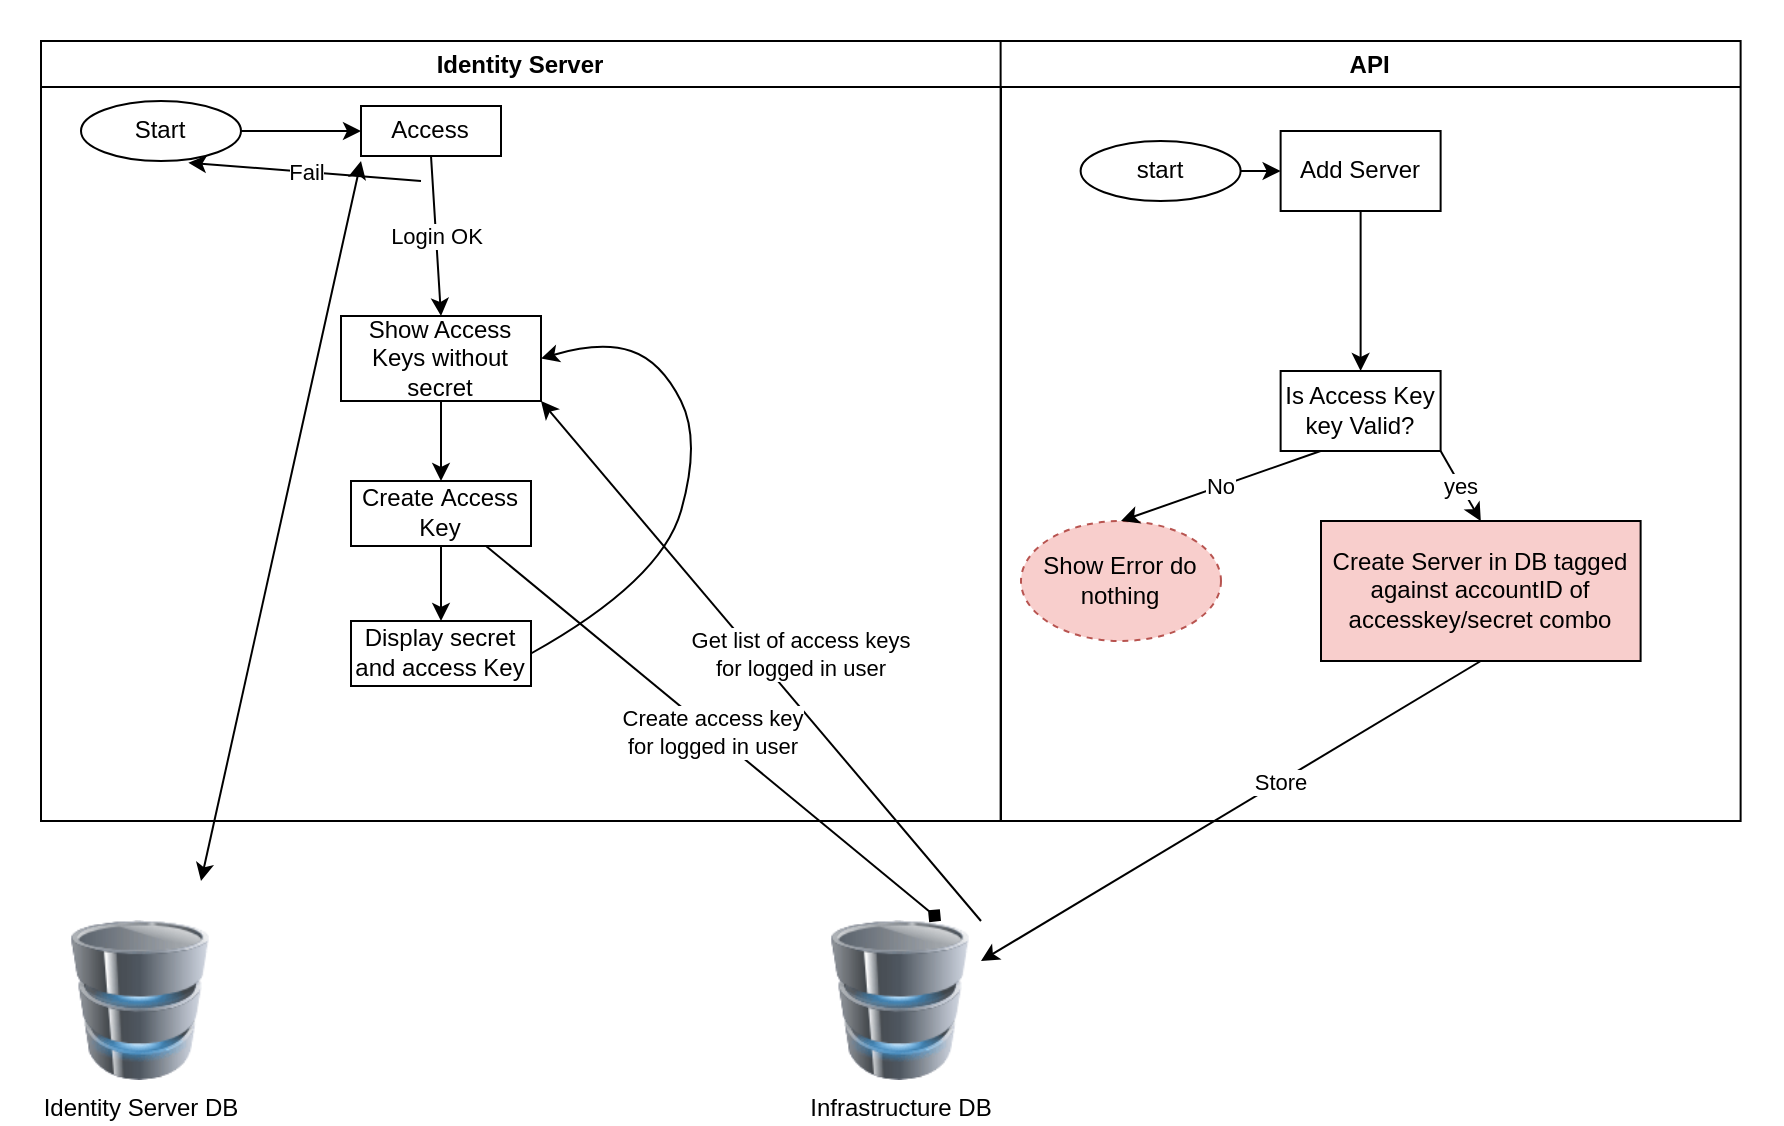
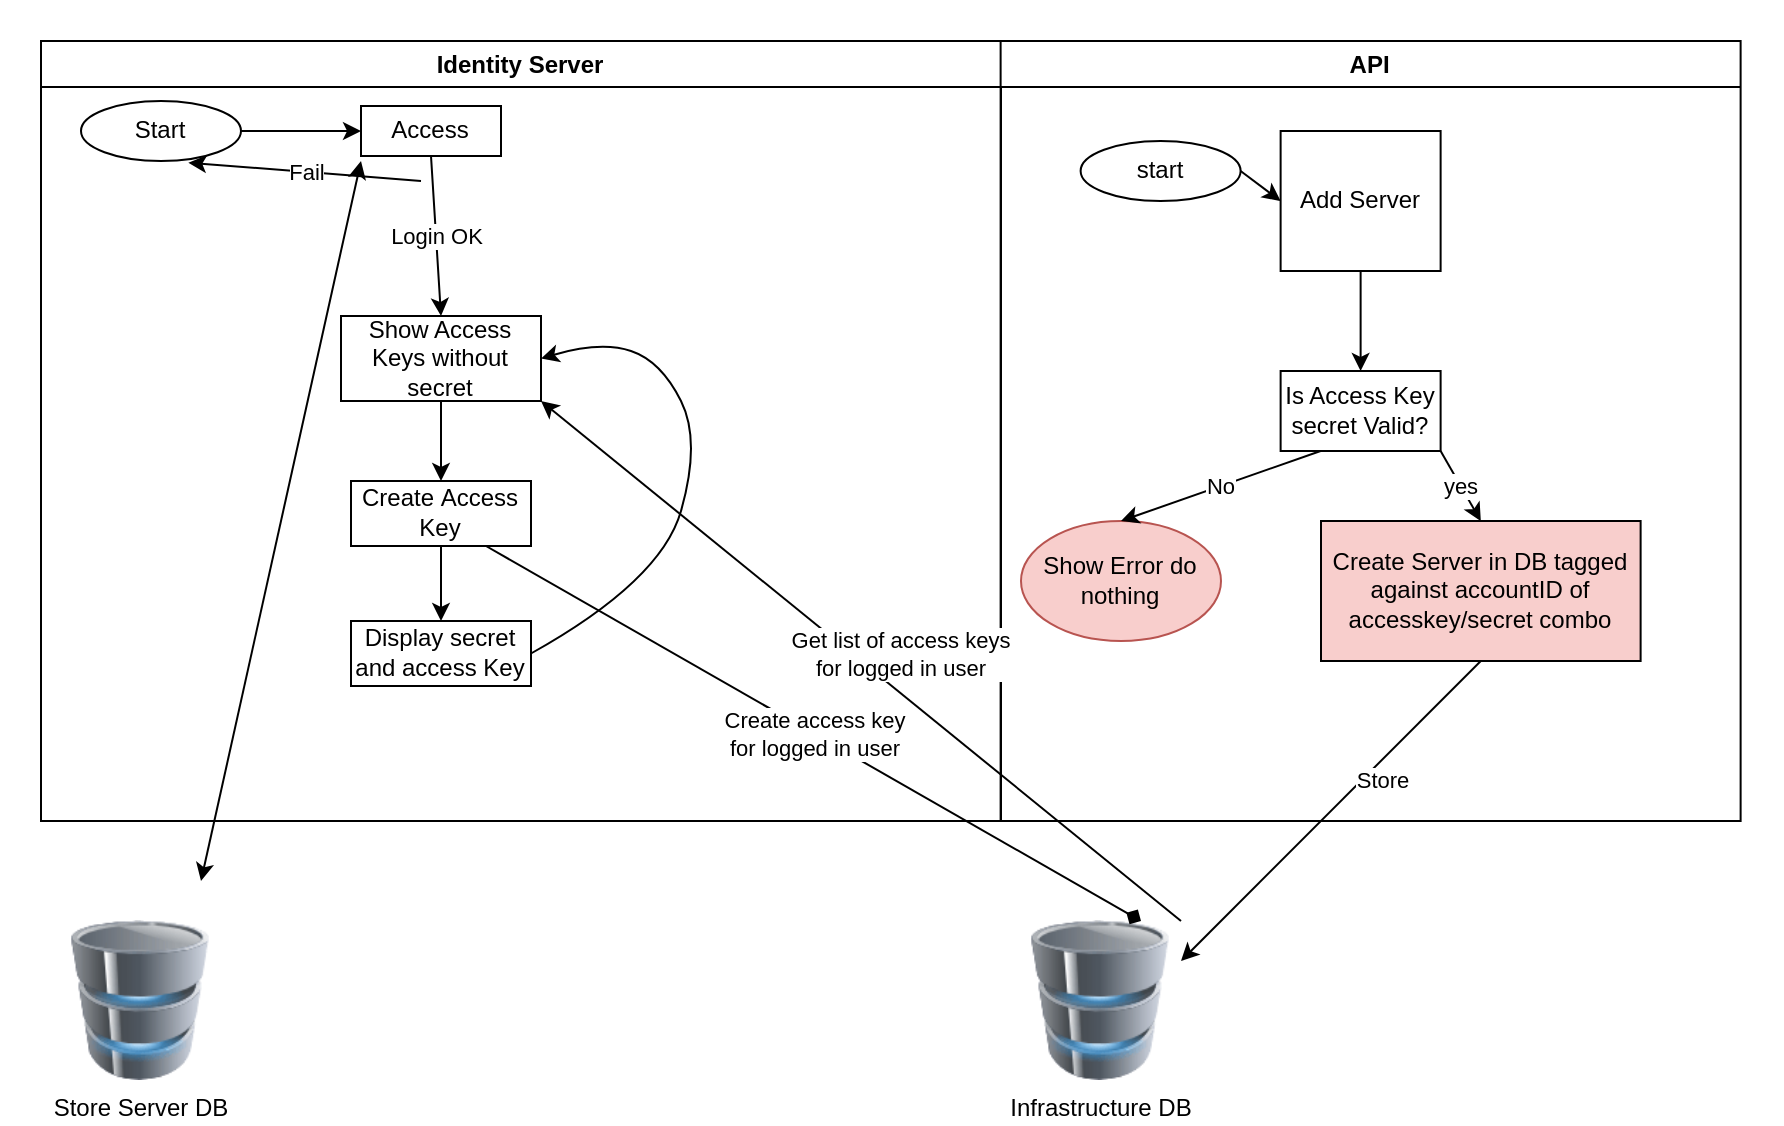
- <mxCell id="16" value="Add Server" style="rounded=0;whiteSpace=wrap;html=1;" vertex="1" parent="14"><mxGeometry x="140" y="45" width="80" height="40" as="geometry" /></mxCell>
+ <mxCell id="16" value="Add Server" style="rounded=0;whiteSpace=wrap;html=1;" vertex="1" parent="14"><mxGeometry x="140" y="45" width="80" height="70" as="geometry" /></mxCell>
- <mxCell id="29" value="Is Access Key key Valid?" style="rounded=0;whiteSpace=wrap;html=1;" vertex="1" parent="1"><mxGeometry x="639.81" y="185" width="80" height="40" as="geometry" /></mxCell>
+ <mxCell id="29" value="Is Access Key secret Valid?" style="rounded=0;whiteSpace=wrap;html=1;" vertex="1" parent="1"><mxGeometry x="639.81" y="185" width="80" height="40" as="geometry" /></mxCell>
- <mxCell id="18" value="Show Error do nothing" style="ellipse;whiteSpace=wrap;html=1;fillColor=#f8cecc;strokeColor=#b85450;dashed=1;" vertex="1" parent="14"><mxGeometry x="10.19" y="240" width="100" height="60" as="geometry" /></mxCell>
+ <mxCell id="18" value="Show Error do nothing" style="ellipse;whiteSpace=wrap;html=1;fillColor=#f8cecc;strokeColor=#b85450;" vertex="1" parent="14"><mxGeometry x="10.19" y="240" width="100" height="60" as="geometry" /></mxCell>
- <mxCell id="21" value="Infrastructure DB" style="image;html=1;image=img/lib/clip_art/computers/Database_128x128.png" vertex="1" parent="1"><mxGeometry x="410" y="460" width="80" height="80" as="geometry" /></mxCell>
+ <mxCell id="21" value="Infrastructure DB" style="image;html=1;image=img/lib/clip_art/computers/Database_128x128.png" vertex="1" parent="1"><mxGeometry x="510" y="460" width="80" height="80" as="geometry" /></mxCell>
- <mxCell id="20" value="Identity Server DB" style="image;html=1;image=img/lib/clip_art/computers/Database_128x128.png" vertex="1" parent="1"><mxGeometry x="30" y="460" width="80" height="80" as="geometry" /></mxCell>
+ <mxCell id="20" value="Store Server DB" style="image;html=1;image=img/lib/clip_art/computers/Database_128x128.png" vertex="1" parent="1"><mxGeometry x="30" y="460" width="80" height="80" as="geometry" /></mxCell>
